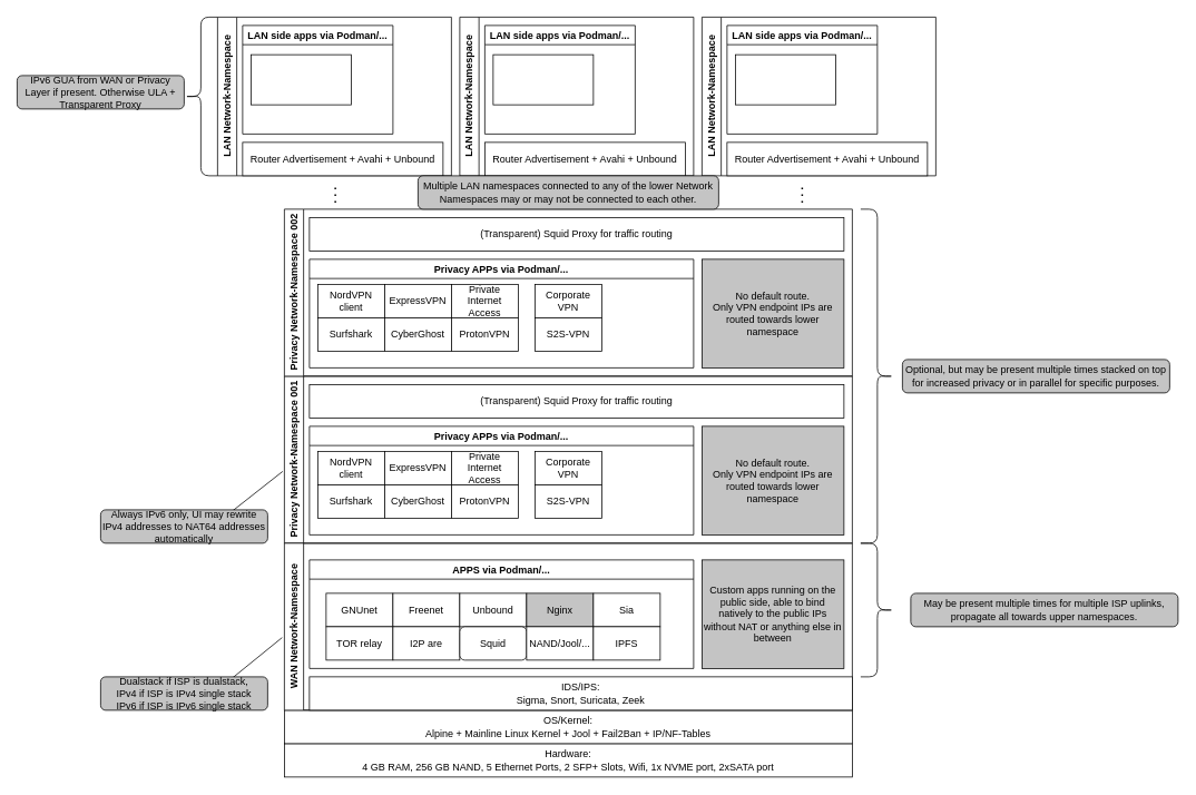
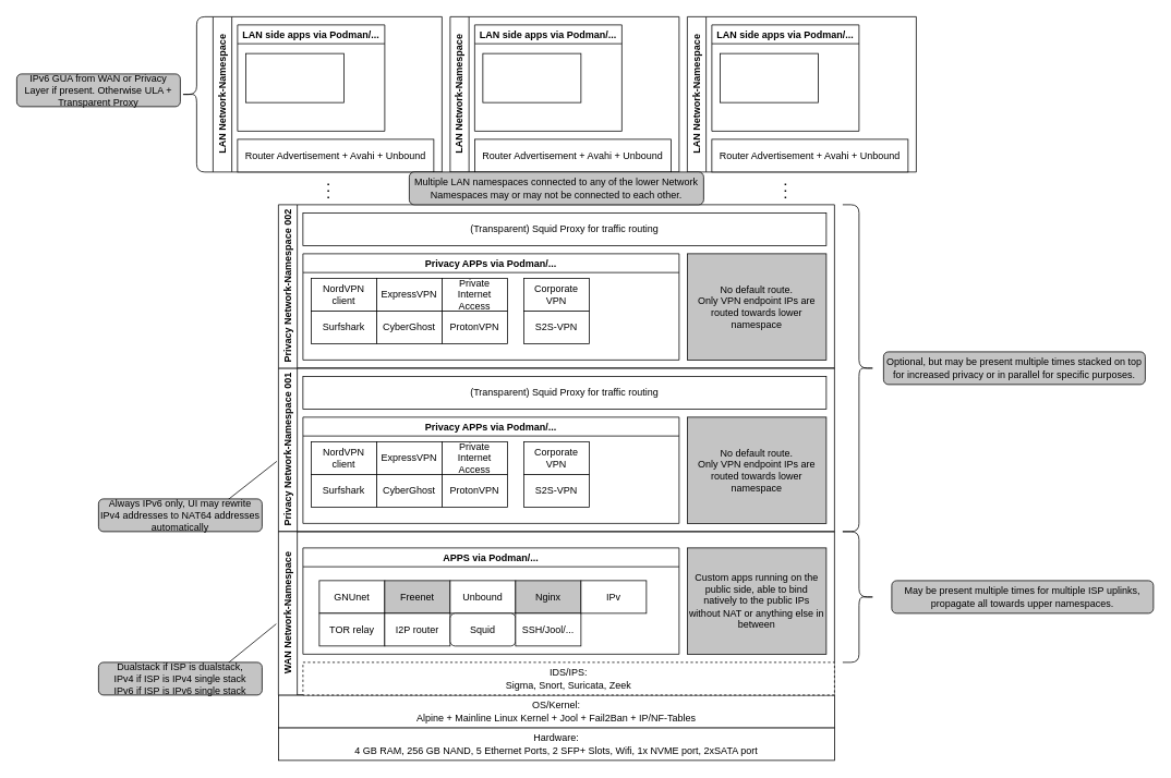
- <mxCell id="20" value="Freenet" style="rounded=0;whiteSpace=wrap;html=1;" vertex="1" parent="18"><mxGeometry x="100" y="40" width="80" height="40" as="geometry" /></mxCell>
+ <mxCell id="20" value="Freenet" style="rounded=0;whiteSpace=wrap;html=1;fillColor=#c4c4c4;" vertex="1" parent="18"><mxGeometry x="100" y="40" width="80" height="40" as="geometry" /></mxCell>
- <mxCell id="27" value="Sia" style="rounded=0;whiteSpace=wrap;html=1;" vertex="1" parent="18"><mxGeometry x="340" y="40" width="80" height="40" as="geometry" /></mxCell>
+ <mxCell id="27" value="IPv" style="rounded=0;whiteSpace=wrap;html=1;" vertex="1" parent="18"><mxGeometry x="340" y="40" width="80" height="40" as="geometry" /></mxCell>
- <mxCell id="22" value="I2P are" style="rounded=0;whiteSpace=wrap;html=1;" vertex="1" parent="18"><mxGeometry x="100" y="80" width="80" height="40" as="geometry" /></mxCell>
+ <mxCell id="22" value="I2P router" style="rounded=0;whiteSpace=wrap;html=1;" vertex="1" parent="18"><mxGeometry x="100" y="80" width="80" height="40" as="geometry" /></mxCell>
- <mxCell id="26" value="NAND/Jool/..." style="rounded=0;whiteSpace=wrap;html=1;" vertex="1" parent="18"><mxGeometry x="260" y="80" width="80" height="40" as="geometry" /></mxCell>
+ <mxCell id="26" value="SSH/Jool/..." style="rounded=0;whiteSpace=wrap;html=1;" vertex="1" parent="18"><mxGeometry x="260" y="80" width="80" height="40" as="geometry" /></mxCell>
- <mxCell id="28" value="IPFS" style="rounded=0;whiteSpace=wrap;html=1;" vertex="1" parent="18"><mxGeometry x="340" y="80" width="80" height="40" as="geometry" /></mxCell>
- <mxCell id="17" value="IDS/IPS:&lt;br&gt;Sigma, Snort, Suricata, Zeek" style="whiteSpace=wrap;html=1;" vertex="1" parent="16"><mxGeometry x="30" y="160" width="650" height="40" as="geometry" /></mxCell>
+ <mxCell id="17" value="IDS/IPS:&lt;br&gt;Sigma, Snort, Suricata, Zeek" style="whiteSpace=wrap;html=1;dashed=1;" vertex="1" parent="16"><mxGeometry x="30" y="160" width="650" height="40" as="geometry" /></mxCell>
